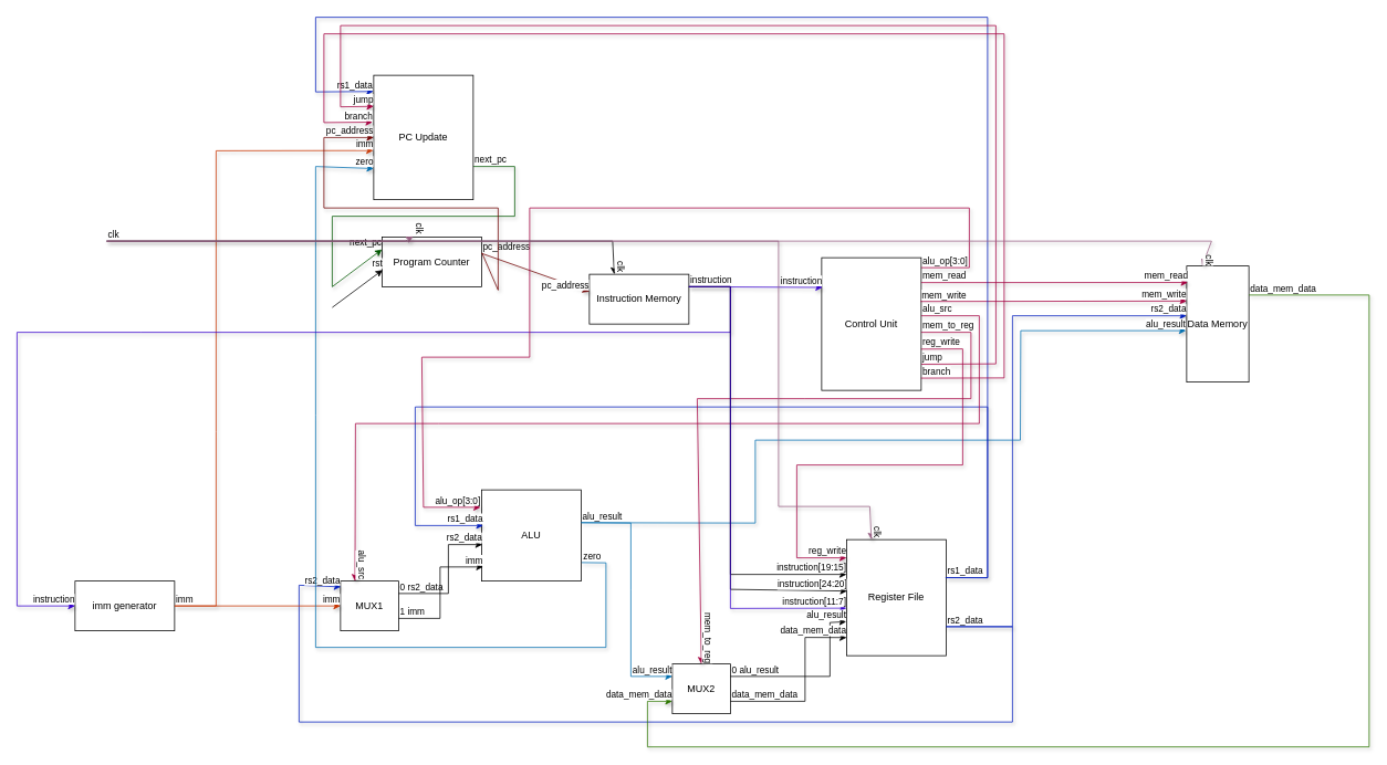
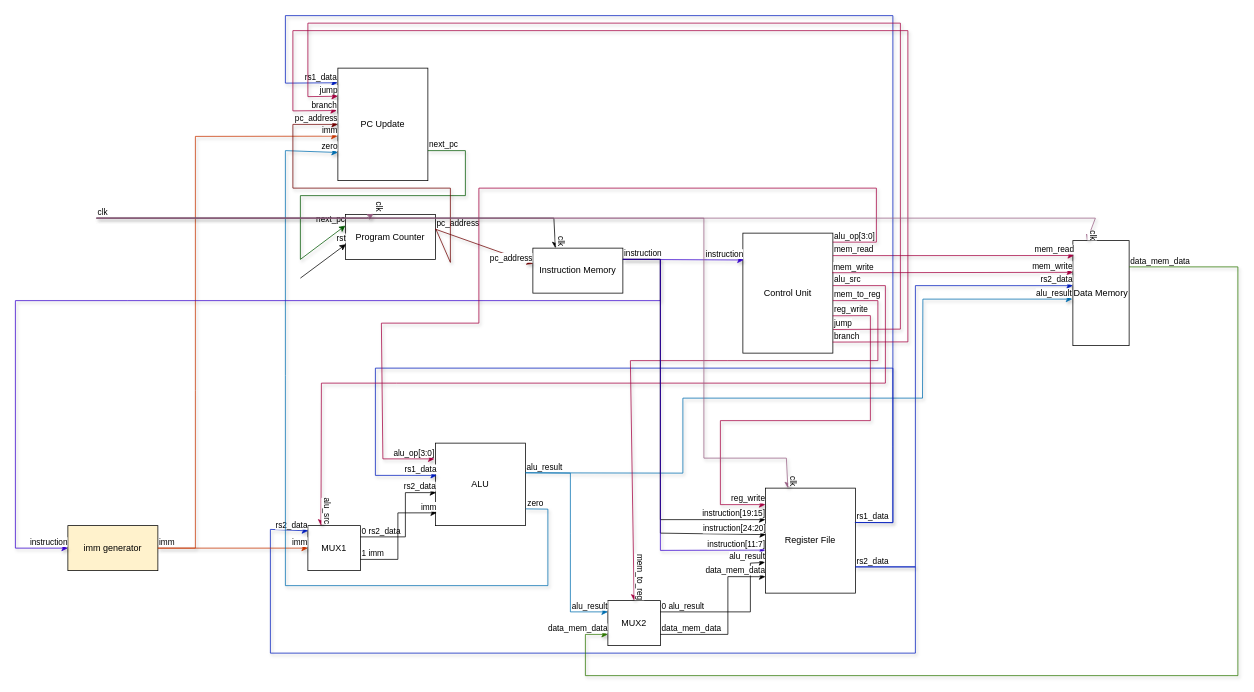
- <mxCell id="9" value="imm generator" style="rounded=0;whiteSpace=wrap;html=1;" parent="1" vertex="1"><mxGeometry x="90" y="700" width="120" height="60" as="geometry" /></mxCell>
+ <mxCell id="9" value="imm generator" style="rounded=0;whiteSpace=wrap;html=1;fillColor=#fff2cc;" parent="1" vertex="1"><mxGeometry x="90" y="700" width="120" height="60" as="geometry" /></mxCell>
